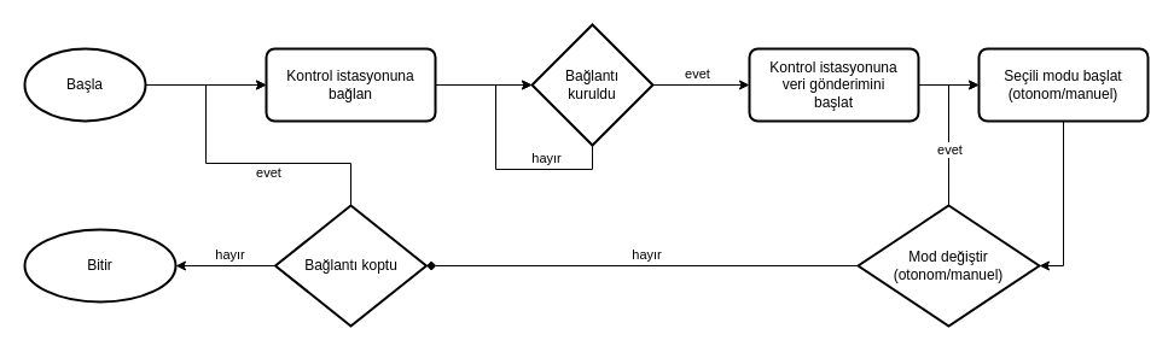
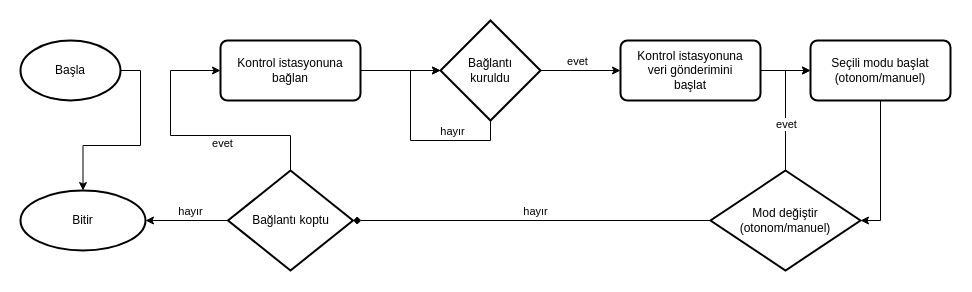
- <mxCell id="4" style="edgeStyle=orthogonalEdgeStyle;rounded=0;orthogonalLoop=1;jettySize=auto;html=1;exitX=1;exitY=0.5;exitDx=0;exitDy=0;exitPerimeter=0;entryX=0;entryY=0.5;entryDx=0;entryDy=0;" edge="1" parent="1" source="2" target="5"><mxGeometry relative="1" as="geometry"><mxPoint x="-40" y="70" as="targetPoint" /></mxGeometry></mxCell>
+ <mxCell id="4" style="edgeStyle=orthogonalEdgeStyle;rounded=0;orthogonalLoop=1;jettySize=auto;html=1;exitX=1;exitY=0.5;exitDx=0;exitDy=0;exitPerimeter=0;" edge="1" parent="1" source="2" target="3"><mxGeometry relative="1" as="geometry"><mxPoint x="-40" y="70" as="targetPoint" /></mxGeometry></mxCell>
